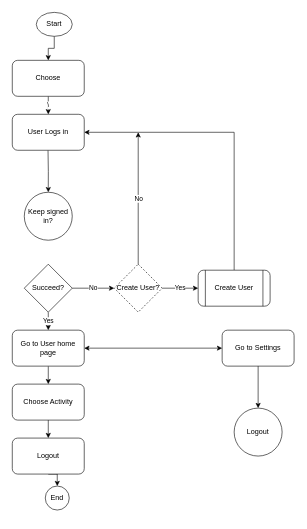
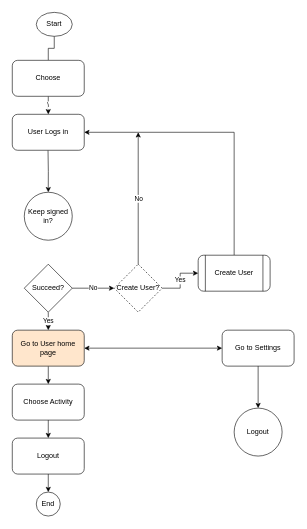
- <mxCell id="3" style="edgeStyle=orthogonalEdgeStyle;rounded=0;orthogonalLoop=1;jettySize=auto;html=1;exitX=0.5;exitY=1;exitDx=0;exitDy=0;entryX=0.5;entryY=0;entryDx=0;entryDy=0;" parent="1" source="4" target="22" edge="1"><mxGeometry relative="1" as="geometry" /></mxCell>
+ <mxCell id="3" style="edgeStyle=orthogonalEdgeStyle;rounded=0;orthogonalLoop=1;jettySize=auto;html=1;exitX=0.5;exitY=1;exitDx=0;exitDy=0;entryX=0.5;entryY=0;entryDx=0;entryDy=0;endArrow=none;" parent="1" source="4" target="22" edge="1"><mxGeometry relative="1" as="geometry" /></mxCell>
- <mxCell id="17" value="Create User" style="rounded=1;whiteSpace=wrap;html=1;shape=process;backgroundOutline=1;" parent="1" vertex="1"><mxGeometry x="330" y="450" width="120" height="60" as="geometry" /></mxCell>
+ <mxCell id="17" value="Create User" style="rounded=1;whiteSpace=wrap;html=1;shape=process;backgroundOutline=1;" parent="1" vertex="1"><mxGeometry x="330" y="425" width="120" height="60" as="geometry" /></mxCell>
- <mxCell id="15" value="Go to User home page" style="rounded=1;whiteSpace=wrap;html=1;" parent="1" vertex="1"><mxGeometry x="20" y="550" width="120" height="60" as="geometry" /></mxCell>
+ <mxCell id="15" value="Go to User home page" style="rounded=1;whiteSpace=wrap;html=1;fillColor=#ffe6cc;" parent="1" vertex="1"><mxGeometry x="20" y="550" width="120" height="60" as="geometry" /></mxCell>
- <mxCell id="5" value="End" style="ellipse;whiteSpace=wrap;html=1;aspect=fixed;" parent="1" vertex="1"><mxGeometry x="75" y="810" width="40" height="40" as="geometry" /></mxCell>
+ <mxCell id="5" value="End" style="ellipse;whiteSpace=wrap;html=1;aspect=fixed;" parent="1" vertex="1"><mxGeometry x="60" y="820" width="40" height="40" as="geometry" /></mxCell>
